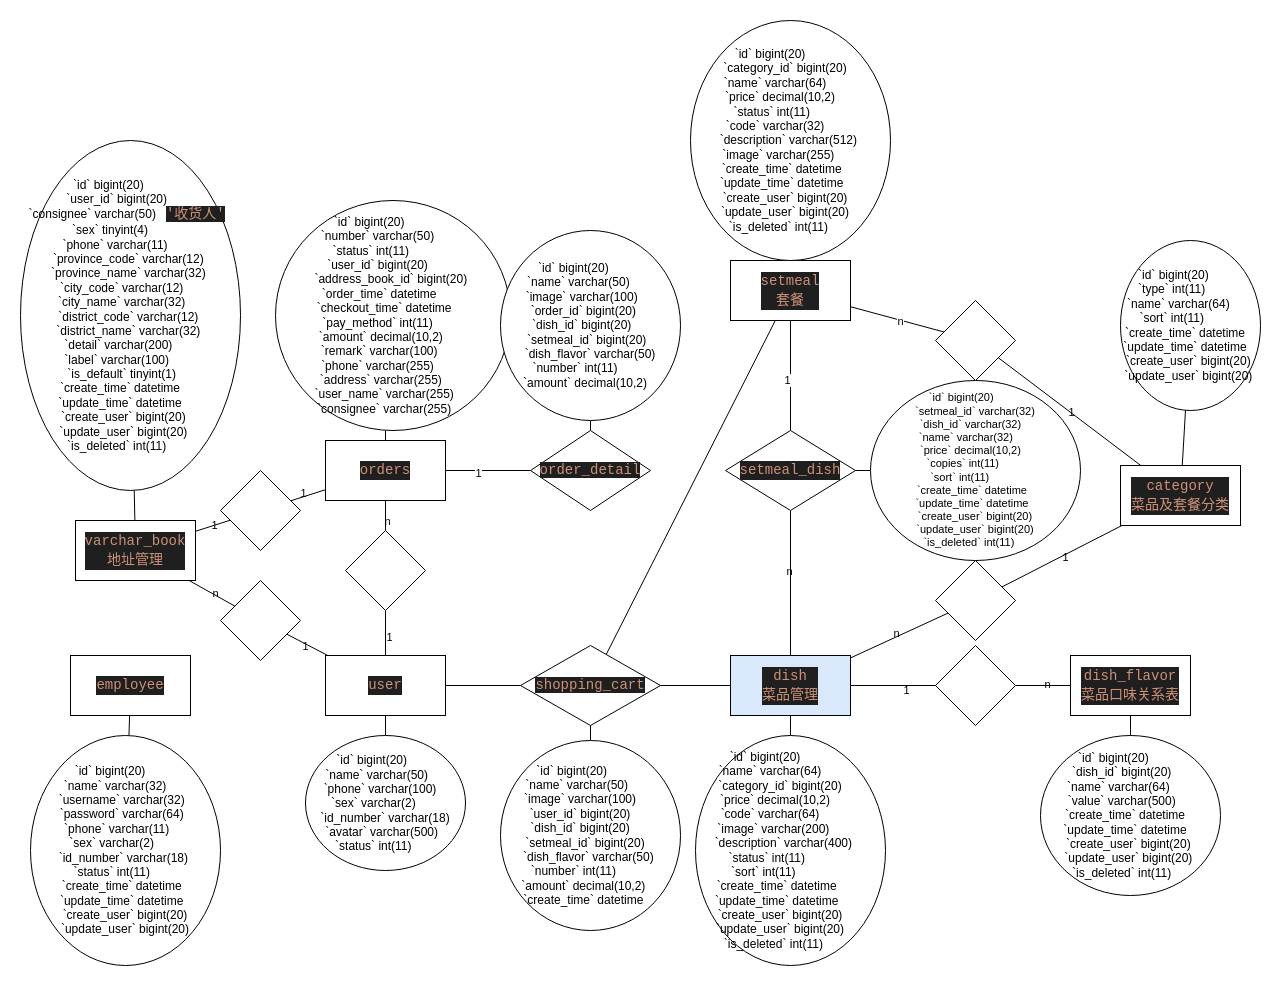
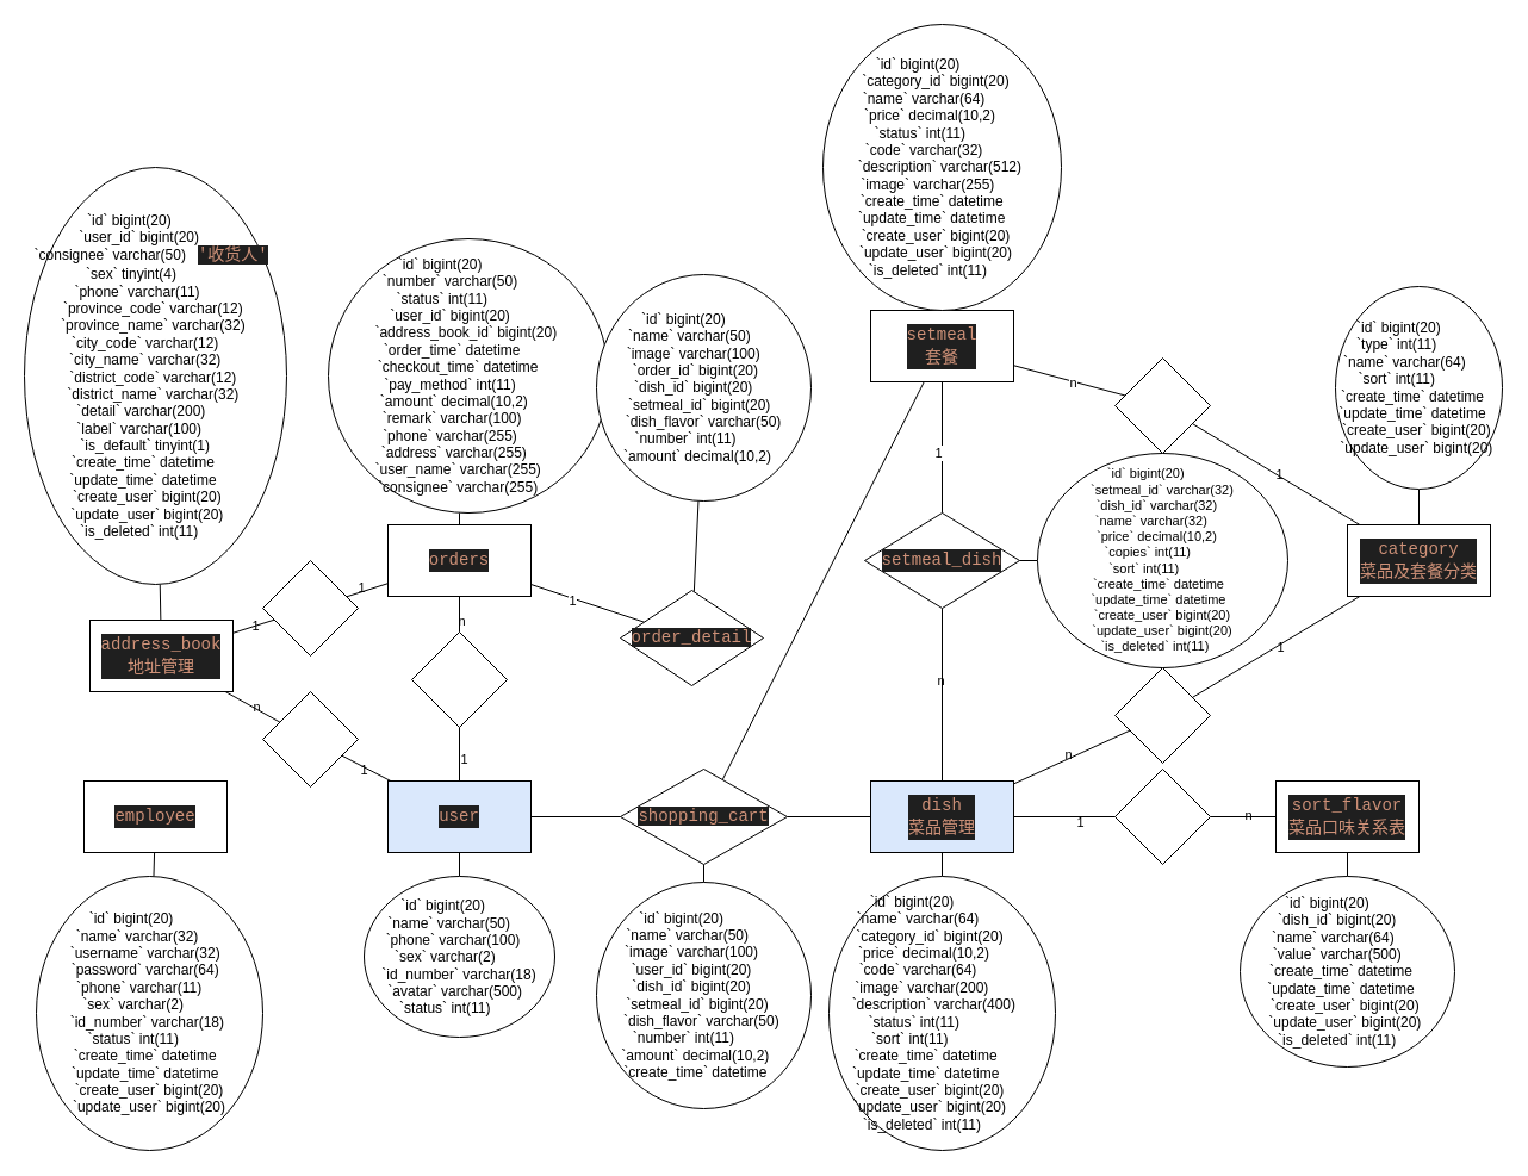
- <mxCell id="41" value="&lt;span style=&quot;color: rgb(206, 145, 120); font-family: Consolas, &amp;quot;Courier New&amp;quot;, monospace; font-size: 14px; white-space: pre; background-color: rgb(31, 31, 31);&quot;&gt;order_detail&lt;/span&gt;" style="rhombus;whiteSpace=wrap;html=1;fontFamily=Helvetica;fontSize=11;fontColor=default;labelBackgroundColor=none;" parent="1" vertex="1"><mxGeometry x="530" y="430" width="120" height="80" as="geometry" /></mxCell>
+ <mxCell id="41" value="&lt;span style=&quot;color: rgb(206, 145, 120); font-family: Consolas, &amp;quot;Courier New&amp;quot;, monospace; font-size: 14px; white-space: pre; background-color: rgb(31, 31, 31);&quot;&gt;order_detail&lt;/span&gt;" style="rhombus;whiteSpace=wrap;html=1;fontFamily=Helvetica;fontSize=11;fontColor=default;labelBackgroundColor=none;" parent="1" vertex="1"><mxGeometry x="520" y="495" width="120" height="80" as="geometry" /></mxCell>
- <mxCell id="8" value="&lt;div style=&quot;color: rgb(204, 204, 204); background-color: rgb(31, 31, 31); font-family: Consolas, &amp;quot;Courier New&amp;quot;, monospace; font-size: 14px; line-height: 19px; white-space: pre;&quot;&gt;&lt;span style=&quot;color: #ce9178;&quot;&gt;category&lt;/span&gt;&lt;/div&gt;&lt;div style=&quot;color: rgb(204, 204, 204); background-color: rgb(31, 31, 31); font-family: Consolas, &amp;quot;Courier New&amp;quot;, monospace; font-size: 14px; line-height: 19px; white-space: pre;&quot;&gt;&lt;div style=&quot;line-height: 19px;&quot;&gt;&lt;span style=&quot;color: #ce9178;&quot;&gt;菜品及套餐分类&lt;/span&gt;&lt;/div&gt;&lt;/div&gt;" style="rounded=0;whiteSpace=wrap;html=1;" parent="1" vertex="1"><mxGeometry x="1120" y="465" width="120" height="60" as="geometry" /></mxCell>
+ <mxCell id="8" value="&lt;div style=&quot;color: rgb(204, 204, 204); background-color: rgb(31, 31, 31); font-family: Consolas, &amp;quot;Courier New&amp;quot;, monospace; font-size: 14px; line-height: 19px; white-space: pre;&quot;&gt;&lt;span style=&quot;color: #ce9178;&quot;&gt;category&lt;/span&gt;&lt;/div&gt;&lt;div style=&quot;color: rgb(204, 204, 204); background-color: rgb(31, 31, 31); font-family: Consolas, &amp;quot;Courier New&amp;quot;, monospace; font-size: 14px; line-height: 19px; white-space: pre;&quot;&gt;&lt;div style=&quot;line-height: 19px;&quot;&gt;&lt;span style=&quot;color: #ce9178;&quot;&gt;菜品及套餐分类&lt;/span&gt;&lt;/div&gt;&lt;/div&gt;" style="rounded=0;whiteSpace=wrap;html=1;" parent="1" vertex="1"><mxGeometry x="1130" y="440" width="120" height="60" as="geometry" /></mxCell>
- <mxCell id="3" value="&lt;div style=&quot;color: rgb(204, 204, 204); background-color: rgb(31, 31, 31); font-family: Consolas, &amp;quot;Courier New&amp;quot;, monospace; font-size: 14px; line-height: 19px; white-space: pre;&quot;&gt;&lt;span style=&quot;color: #ce9178;&quot;&gt;varchar_book&lt;/span&gt;&lt;/div&gt;&lt;div style=&quot;color: rgb(204, 204, 204); background-color: rgb(31, 31, 31); font-family: Consolas, &amp;quot;Courier New&amp;quot;, monospace; font-size: 14px; line-height: 19px; white-space: pre;&quot;&gt;&lt;div style=&quot;line-height: 19px;&quot;&gt;&lt;span style=&quot;color: #ce9178;&quot;&gt;地址管理&lt;/span&gt;&lt;/div&gt;&lt;/div&gt;" style="rounded=0;whiteSpace=wrap;html=1;" parent="1" vertex="1"><mxGeometry x="75" y="520" width="120" height="60" as="geometry" /></mxCell>
+ <mxCell id="3" value="&lt;div style=&quot;color: rgb(204, 204, 204); background-color: rgb(31, 31, 31); font-family: Consolas, &amp;quot;Courier New&amp;quot;, monospace; font-size: 14px; line-height: 19px; white-space: pre;&quot;&gt;&lt;span style=&quot;color: #ce9178;&quot;&gt;address_book&lt;/span&gt;&lt;/div&gt;&lt;div style=&quot;color: rgb(204, 204, 204); background-color: rgb(31, 31, 31); font-family: Consolas, &amp;quot;Courier New&amp;quot;, monospace; font-size: 14px; line-height: 19px; white-space: pre;&quot;&gt;&lt;div style=&quot;line-height: 19px;&quot;&gt;&lt;span style=&quot;color: #ce9178;&quot;&gt;地址管理&lt;/span&gt;&lt;/div&gt;&lt;/div&gt;" style="rounded=0;whiteSpace=wrap;html=1;" parent="1" vertex="1"><mxGeometry x="75" y="520" width="120" height="60" as="geometry" /></mxCell>
- <mxCell id="61" value="&lt;div style=&quot;color: rgb(204, 204, 204); background-color: rgb(31, 31, 31); font-family: Consolas, &amp;quot;Courier New&amp;quot;, monospace; font-size: 14px; line-height: 19px; white-space: pre;&quot;&gt;&lt;span style=&quot;color: #ce9178;&quot;&gt;user&lt;/span&gt;&lt;/div&gt;" style="rounded=0;whiteSpace=wrap;html=1;" parent="1" vertex="1"><mxGeometry x="325" y="655" width="120" height="60" as="geometry" /></mxCell>
+ <mxCell id="61" value="&lt;div style=&quot;color: rgb(204, 204, 204); background-color: rgb(31, 31, 31); font-family: Consolas, &amp;quot;Courier New&amp;quot;, monospace; font-size: 14px; line-height: 19px; white-space: pre;&quot;&gt;&lt;span style=&quot;color: #ce9178;&quot;&gt;user&lt;/span&gt;&lt;/div&gt;" style="rounded=0;whiteSpace=wrap;html=1;fillColor=#dae8fc;" parent="1" vertex="1"><mxGeometry x="325" y="655" width="120" height="60" as="geometry" /></mxCell>
- <mxCell id="21" value="&lt;div style=&quot;color: rgb(204, 204, 204); background-color: rgb(31, 31, 31); font-family: Consolas, &amp;quot;Courier New&amp;quot;, monospace; font-size: 14px; line-height: 19px; white-space: pre;&quot;&gt;&lt;span style=&quot;color: #ce9178;&quot;&gt;dish_flavor&lt;/span&gt;&lt;/div&gt;&lt;div style=&quot;color: rgb(204, 204, 204); background-color: rgb(31, 31, 31); font-family: Consolas, &amp;quot;Courier New&amp;quot;, monospace; font-size: 14px; line-height: 19px; white-space: pre;&quot;&gt;&lt;div style=&quot;line-height: 19px;&quot;&gt;&lt;span style=&quot;color: #ce9178;&quot;&gt;菜品口味关系表&lt;/span&gt;&lt;/div&gt;&lt;/div&gt;" style="rounded=0;whiteSpace=wrap;html=1;" parent="1" vertex="1"><mxGeometry x="1070" y="655" width="120" height="60" as="geometry" /></mxCell>
+ <mxCell id="21" value="&lt;div style=&quot;color: rgb(204, 204, 204); background-color: rgb(31, 31, 31); font-family: Consolas, &amp;quot;Courier New&amp;quot;, monospace; font-size: 14px; line-height: 19px; white-space: pre;&quot;&gt;&lt;span style=&quot;color: #ce9178;&quot;&gt;sort_flavor&lt;/span&gt;&lt;/div&gt;&lt;div style=&quot;color: rgb(204, 204, 204); background-color: rgb(31, 31, 31); font-family: Consolas, &amp;quot;Courier New&amp;quot;, monospace; font-size: 14px; line-height: 19px; white-space: pre;&quot;&gt;&lt;div style=&quot;line-height: 19px;&quot;&gt;&lt;span style=&quot;color: #ce9178;&quot;&gt;菜品口味关系表&lt;/span&gt;&lt;/div&gt;&lt;/div&gt;" style="rounded=0;whiteSpace=wrap;html=1;" parent="1" vertex="1"><mxGeometry x="1070" y="655" width="120" height="60" as="geometry" /></mxCell>
